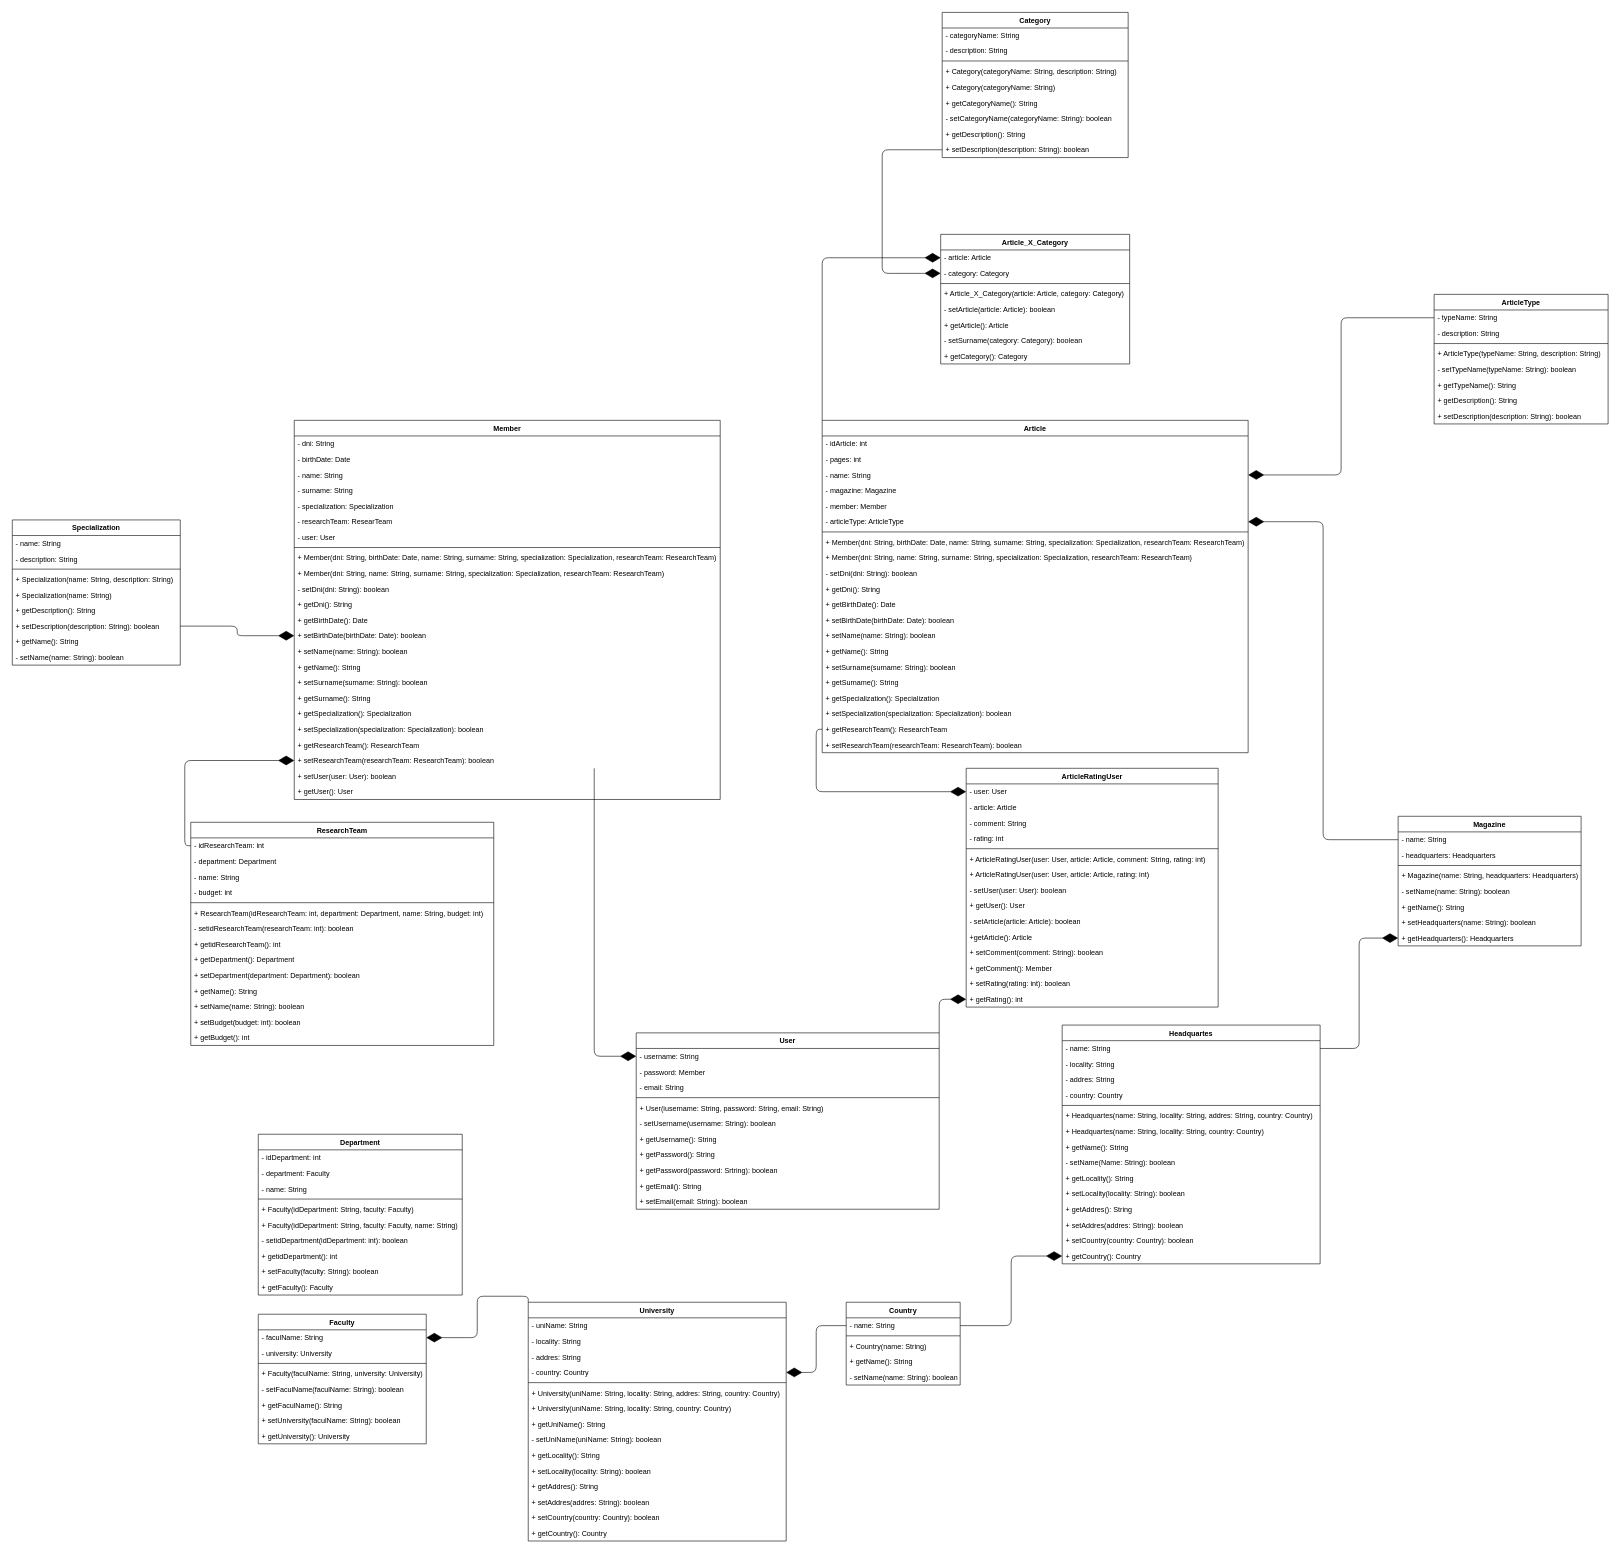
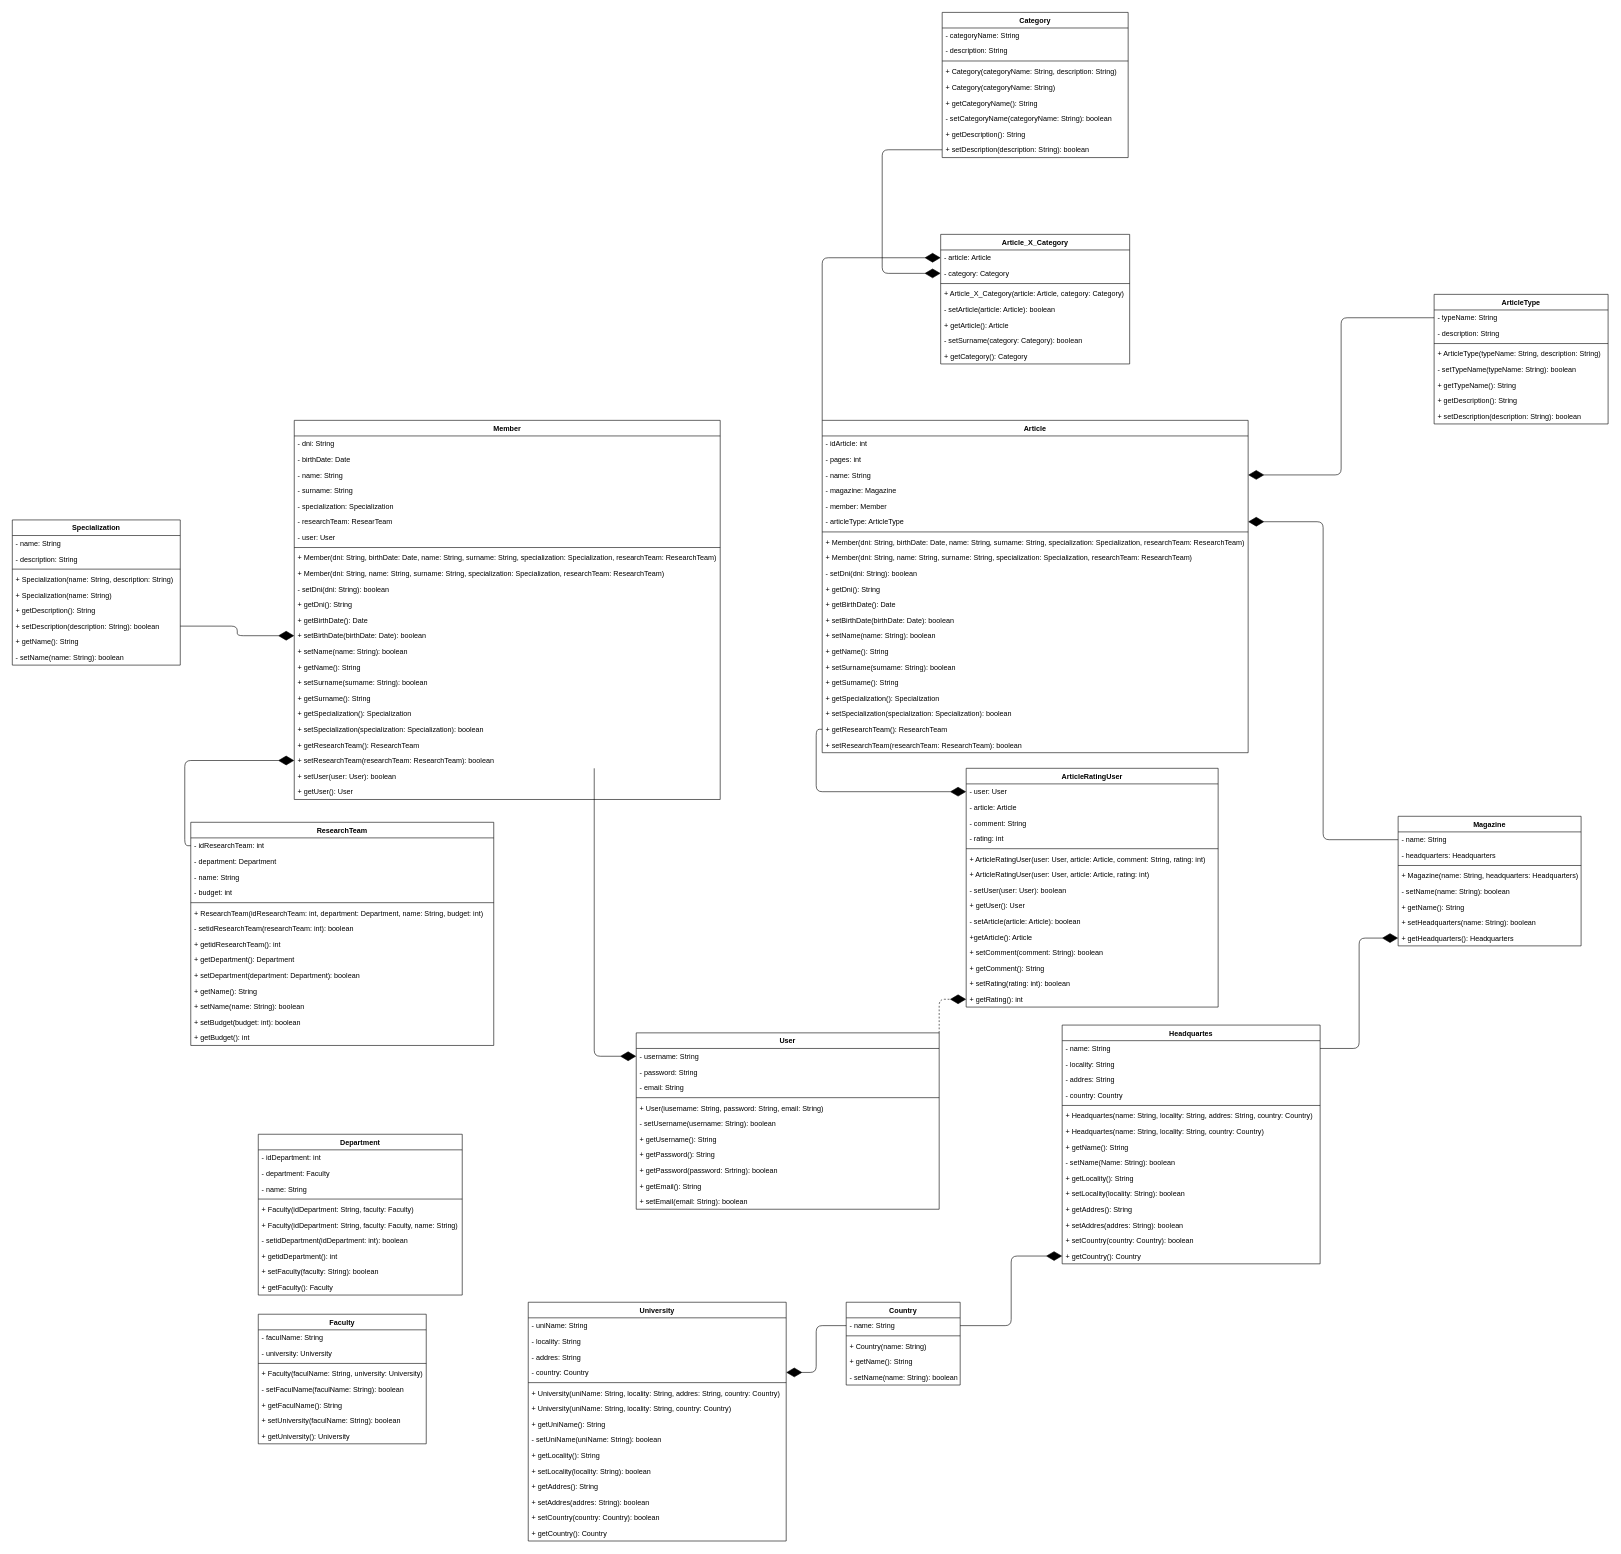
- <mxCell id="185" value="+ getComment(): Member" style="text;strokeColor=none;fillColor=none;align=left;verticalAlign=top;spacingLeft=4;spacingRight=4;overflow=hidden;rotatable=0;points=[[0,0.5],[1,0.5]];portConstraint=eastwest;" parent="172" vertex="1"><mxGeometry y="320" width="420" height="26" as="geometry" /></mxCell>
+ <mxCell id="185" value="+ getComment(): String" style="text;strokeColor=none;fillColor=none;align=left;verticalAlign=top;spacingLeft=4;spacingRight=4;overflow=hidden;rotatable=0;points=[[0,0.5],[1,0.5]];portConstraint=eastwest;" parent="172" vertex="1"><mxGeometry y="320" width="420" height="26" as="geometry" /></mxCell>
- <mxCell id="171" value="" style="endArrow=diamondThin;endFill=1;endSize=24;html=1;exitX=1;exitY=0;exitDx=0;exitDy=0;entryX=0;entryY=0.5;entryDx=0;entryDy=0;edgeStyle=orthogonalEdgeStyle;elbow=vertical;" parent="1" source="116" target="187" edge="1"><mxGeometry width="160" relative="1" as="geometry"><mxPoint x="1430" y="1660" as="sourcePoint" /><mxPoint x="1590" y="1660" as="targetPoint" /></mxGeometry></mxCell>
+ <mxCell id="171" value="" style="endArrow=diamondThin;endFill=1;endSize=24;html=1;exitX=1;exitY=0;exitDx=0;exitDy=0;entryX=0;entryY=0.5;entryDx=0;entryDy=0;edgeStyle=orthogonalEdgeStyle;elbow=vertical;dashed=1;" parent="1" source="116" target="187" edge="1"><mxGeometry width="160" relative="1" as="geometry"><mxPoint x="1430" y="1660" as="sourcePoint" /><mxPoint x="1590" y="1660" as="targetPoint" /></mxGeometry></mxCell>
- <mxCell id="118" value="- password: Member" style="text;strokeColor=none;fillColor=none;align=left;verticalAlign=top;spacingLeft=4;spacingRight=4;overflow=hidden;rotatable=0;points=[[0,0.5],[1,0.5]];portConstraint=eastwest;" parent="116" vertex="1"><mxGeometry y="52" width="505" height="26" as="geometry" /></mxCell>
+ <mxCell id="118" value="- password: String" style="text;strokeColor=none;fillColor=none;align=left;verticalAlign=top;spacingLeft=4;spacingRight=4;overflow=hidden;rotatable=0;points=[[0,0.5],[1,0.5]];portConstraint=eastwest;" parent="116" vertex="1"><mxGeometry y="52" width="505" height="26" as="geometry" /></mxCell>
- <mxCell id="25" value="" style="endArrow=diamondThin;endFill=1;endSize=24;html=1;exitX=0;exitY=0;exitDx=0;exitDy=0;entryX=1;entryY=0.5;entryDx=0;entryDy=0;elbow=vertical;edgeStyle=orthogonalEdgeStyle;" parent="1" source="3" target="27" edge="1"><mxGeometry width="160" relative="1" as="geometry"><mxPoint x="760" y="2120" as="sourcePoint" /><mxPoint x="800" y="2110" as="targetPoint" /></mxGeometry></mxCell>
